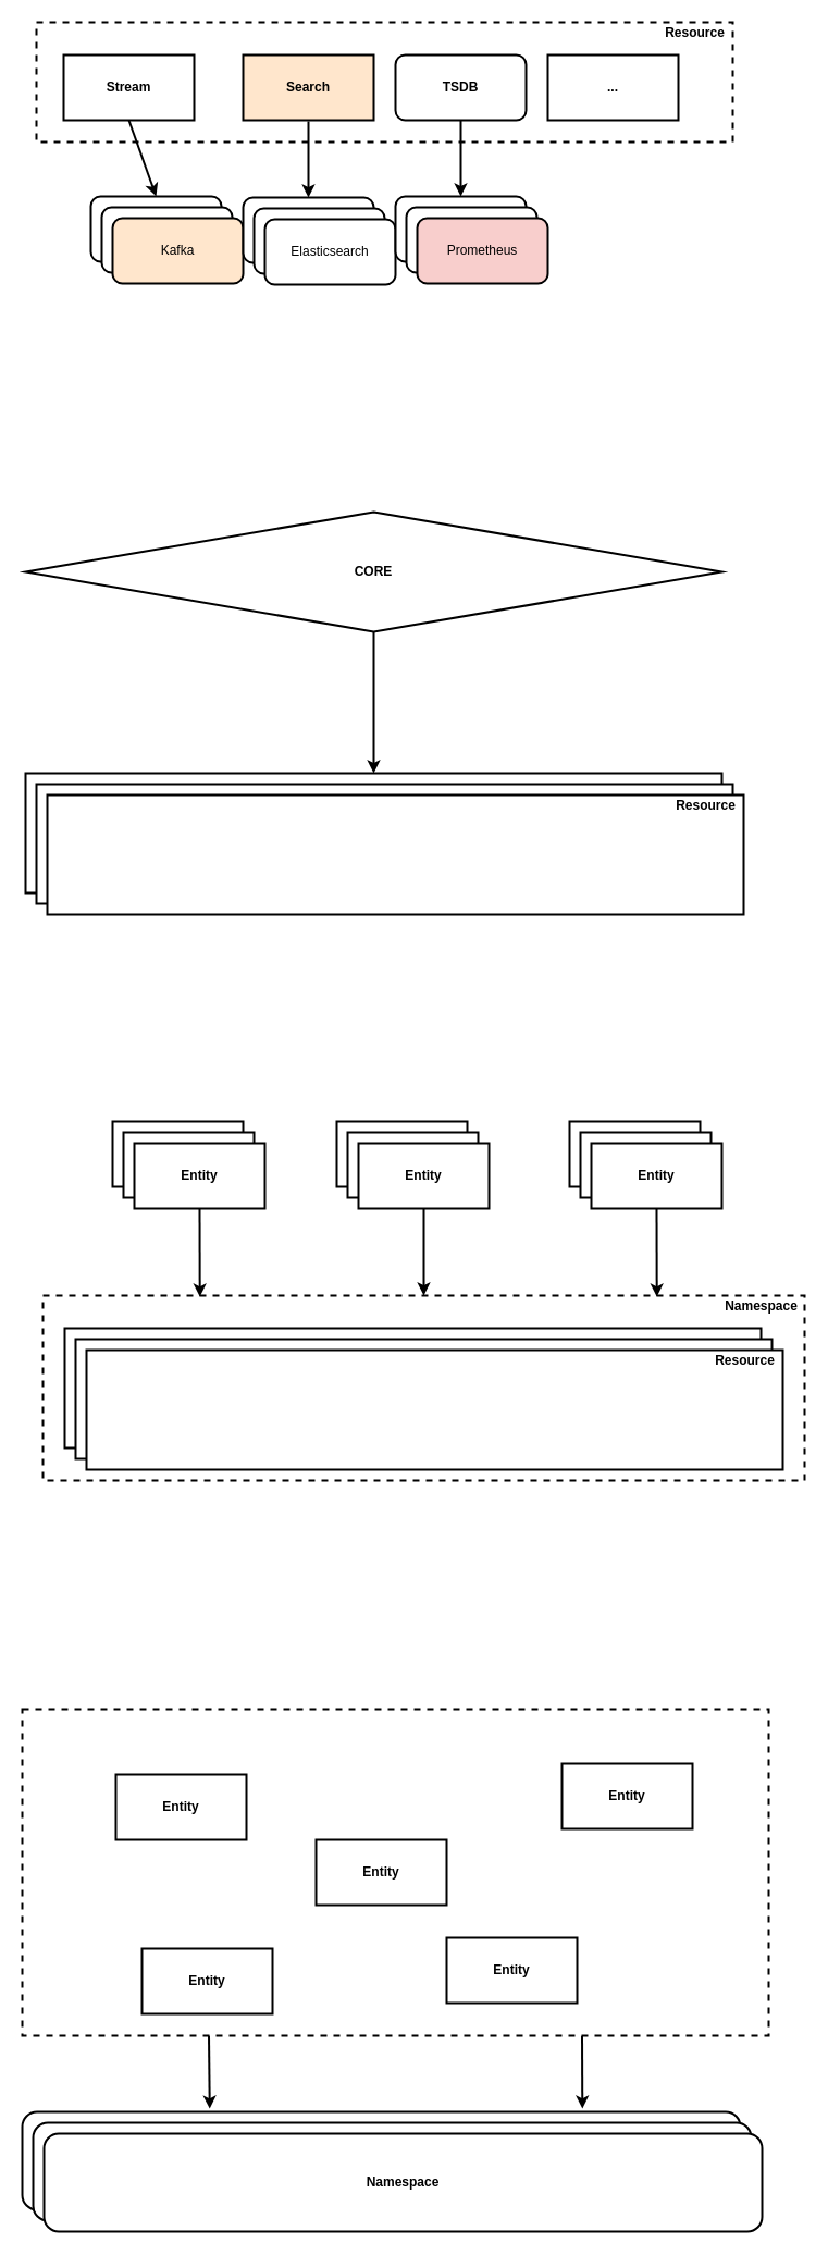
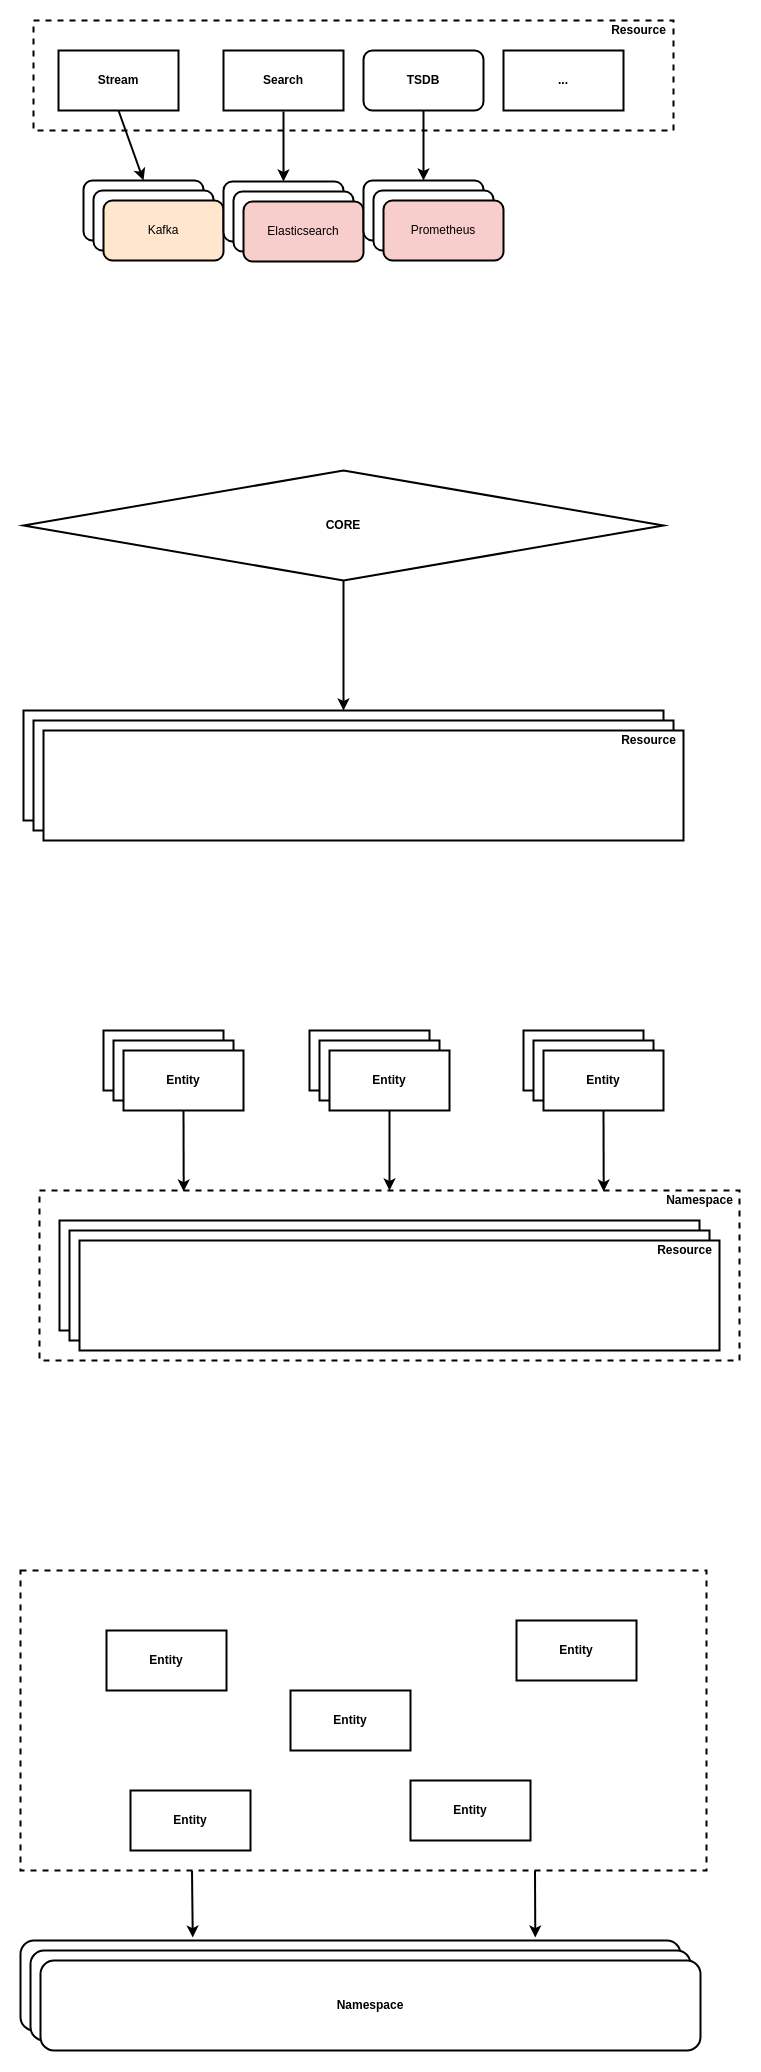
- <mxCell id="10" value="&lt;b&gt;&lt;font color=&quot;#000000&quot;&gt;Search&lt;/font&gt;&lt;/b&gt;" style="rounded=0;whiteSpace=wrap;html=1;strokeColor=#000000;strokeWidth=2;fillColor=#ffe6cc;" vertex="1" parent="1"><mxGeometry x="223" y="50" width="120" height="60" as="geometry" /></mxCell>
+ <mxCell id="10" value="&lt;b&gt;&lt;font color=&quot;#000000&quot;&gt;Search&lt;/font&gt;&lt;/b&gt;" style="rounded=0;whiteSpace=wrap;html=1;strokeColor=#000000;strokeWidth=2;fillColor=#FFFFFF;" vertex="1" parent="1"><mxGeometry x="223" y="50" width="120" height="60" as="geometry" /></mxCell>
- <mxCell id="23" value="&lt;font color=&quot;#000000&quot;&gt;Elasticsearch&lt;/font&gt;" style="rounded=1;whiteSpace=wrap;html=1;strokeColor=#000000;strokeWidth=2;fillColor=#FFFFFF;" vertex="1" parent="1"><mxGeometry x="243" y="201" width="120" height="60" as="geometry" /></mxCell>
+ <mxCell id="23" value="&lt;font color=&quot;#000000&quot;&gt;Elasticsearch&lt;/font&gt;" style="rounded=1;whiteSpace=wrap;html=1;strokeColor=#000000;strokeWidth=2;fillColor=#f8cecc;" vertex="1" parent="1"><mxGeometry x="243" y="201" width="120" height="60" as="geometry" /></mxCell>
